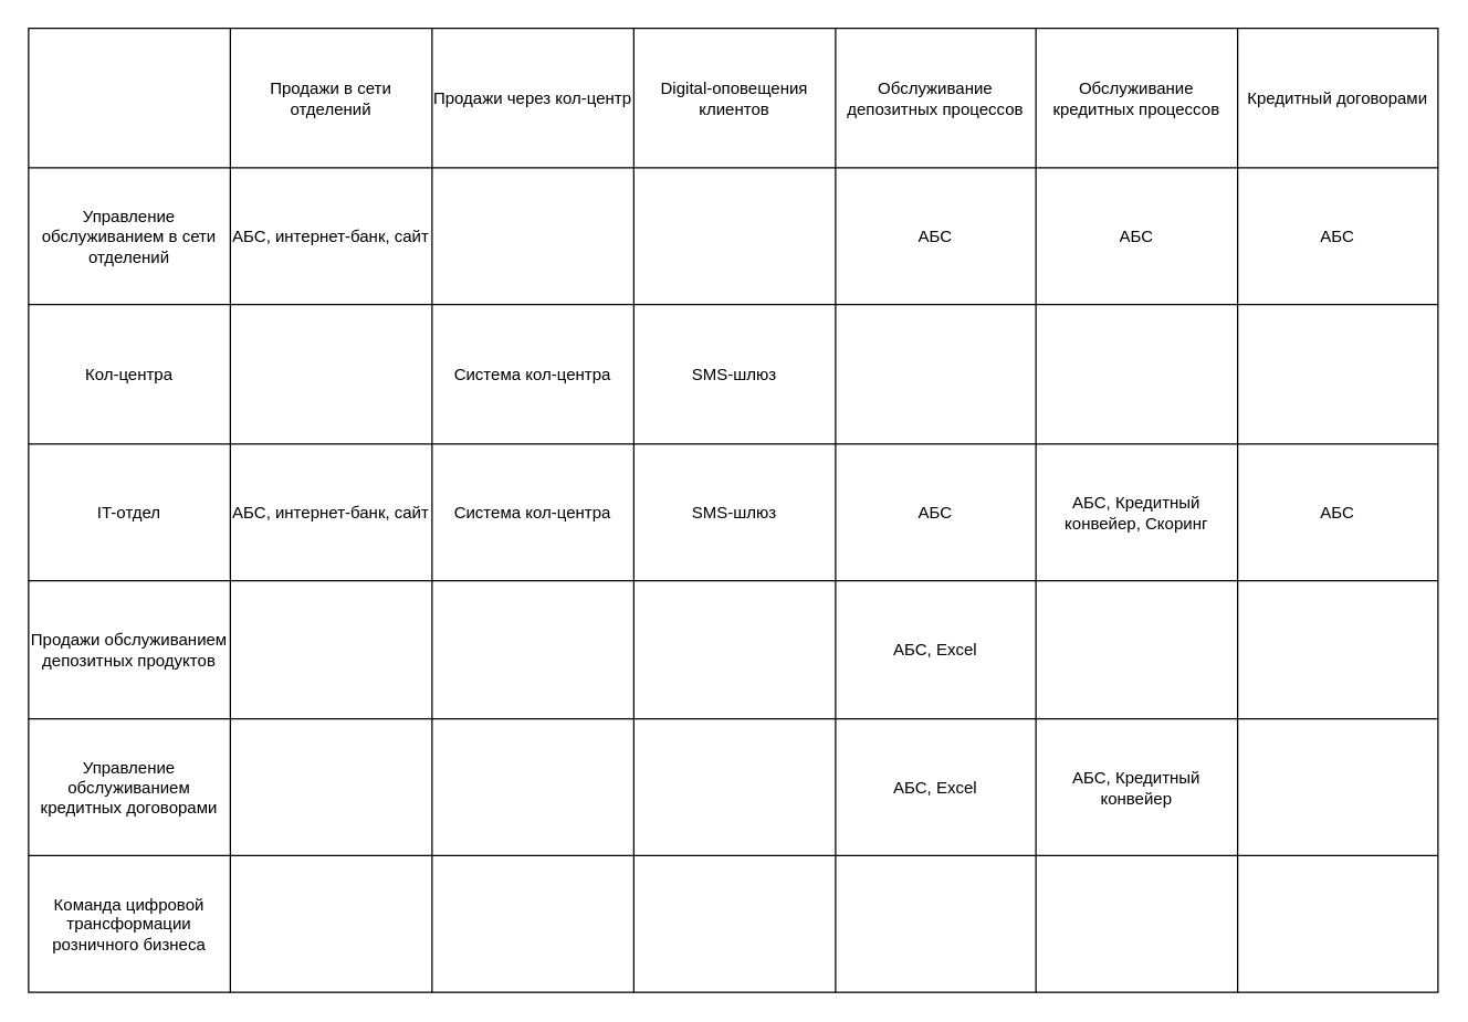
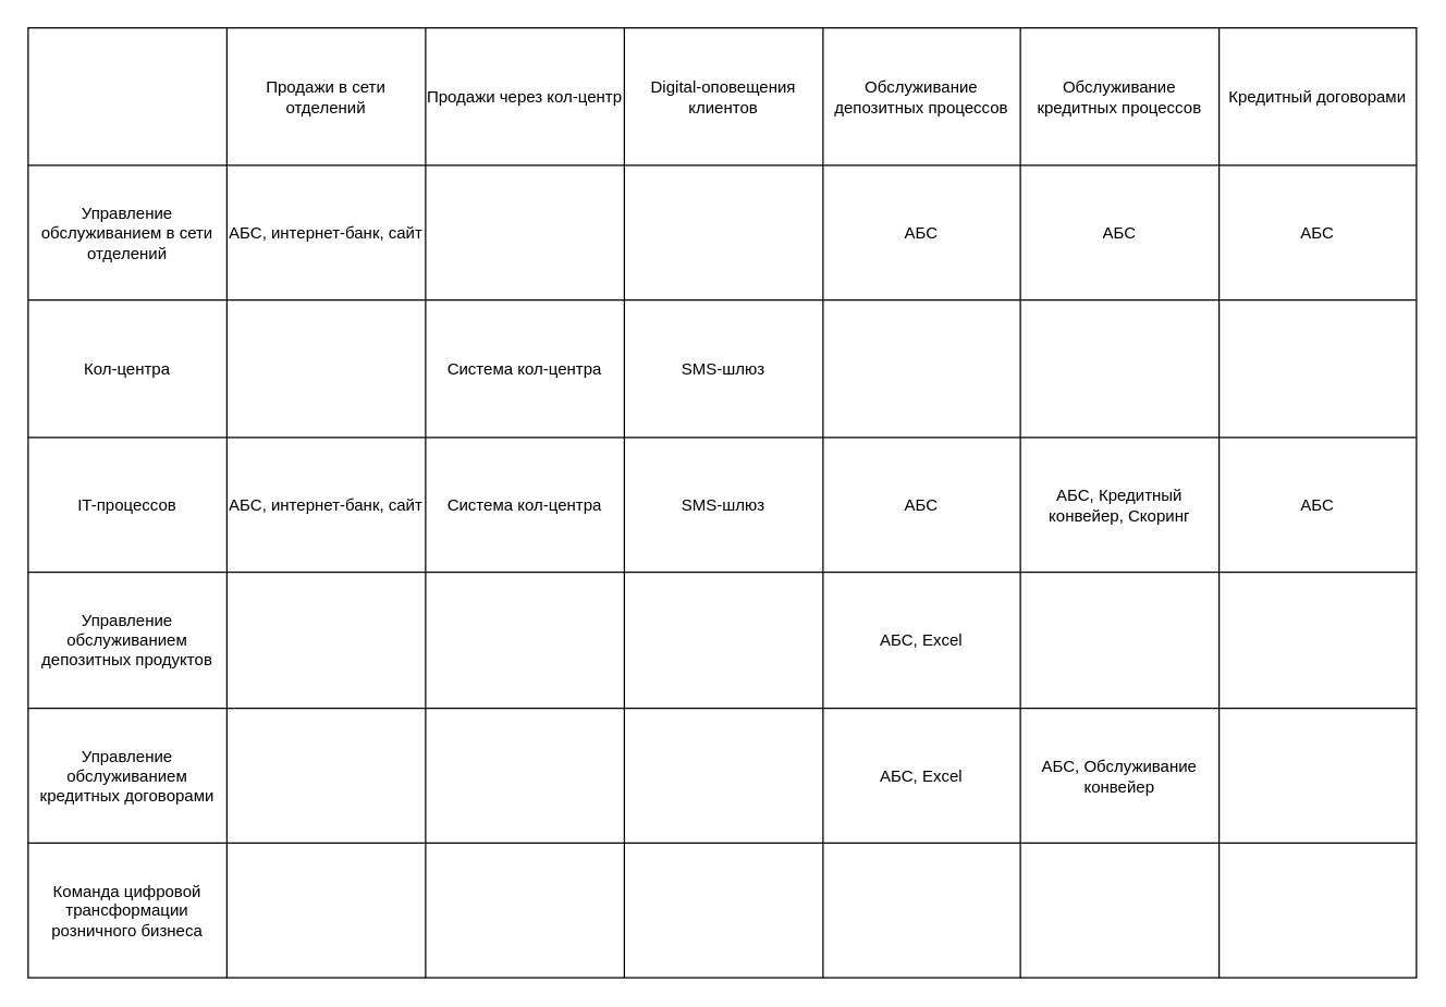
- <mxCell id="28" value="IT-отдел" style="shape=partialRectangle;html=1;whiteSpace=wrap;connectable=0;strokeColor=inherit;overflow=hidden;fillColor=none;top=0;left=0;bottom=0;right=0;pointerEvents=1;" vertex="1" parent="27"><mxGeometry width="146" height="99" as="geometry"><mxRectangle width="146" height="99" as="alternateBounds" /></mxGeometry></mxCell>
+ <mxCell id="28" value="IT-процессов" style="shape=partialRectangle;html=1;whiteSpace=wrap;connectable=0;strokeColor=inherit;overflow=hidden;fillColor=none;top=0;left=0;bottom=0;right=0;pointerEvents=1;" vertex="1" parent="27"><mxGeometry width="146" height="99" as="geometry"><mxRectangle width="146" height="99" as="alternateBounds" /></mxGeometry></mxCell>
- <mxCell id="36" value="Продажи обслуживанием депозитных продуктов" style="shape=partialRectangle;html=1;whiteSpace=wrap;connectable=0;strokeColor=inherit;overflow=hidden;fillColor=none;top=0;left=0;bottom=0;right=0;pointerEvents=1;" vertex="1" parent="35"><mxGeometry width="146" height="100" as="geometry"><mxRectangle width="146" height="100" as="alternateBounds" /></mxGeometry></mxCell>
+ <mxCell id="36" value="Управление обслуживанием депозитных продуктов" style="shape=partialRectangle;html=1;whiteSpace=wrap;connectable=0;strokeColor=inherit;overflow=hidden;fillColor=none;top=0;left=0;bottom=0;right=0;pointerEvents=1;" vertex="1" parent="35"><mxGeometry width="146" height="100" as="geometry"><mxRectangle width="146" height="100" as="alternateBounds" /></mxGeometry></mxCell>
- <mxCell id="49" value="АБС, Кредитный конвейер" style="shape=partialRectangle;html=1;whiteSpace=wrap;connectable=0;strokeColor=inherit;overflow=hidden;fillColor=none;top=0;left=0;bottom=0;right=0;pointerEvents=1;" vertex="1" parent="43"><mxGeometry x="729" width="146" height="99" as="geometry"><mxRectangle width="146" height="99" as="alternateBounds" /></mxGeometry></mxCell>
+ <mxCell id="49" value="АБС, Обслуживание конвейер" style="shape=partialRectangle;html=1;whiteSpace=wrap;connectable=0;strokeColor=inherit;overflow=hidden;fillColor=none;top=0;left=0;bottom=0;right=0;pointerEvents=1;" vertex="1" parent="43"><mxGeometry x="729" width="146" height="99" as="geometry"><mxRectangle width="146" height="99" as="alternateBounds" /></mxGeometry></mxCell>
